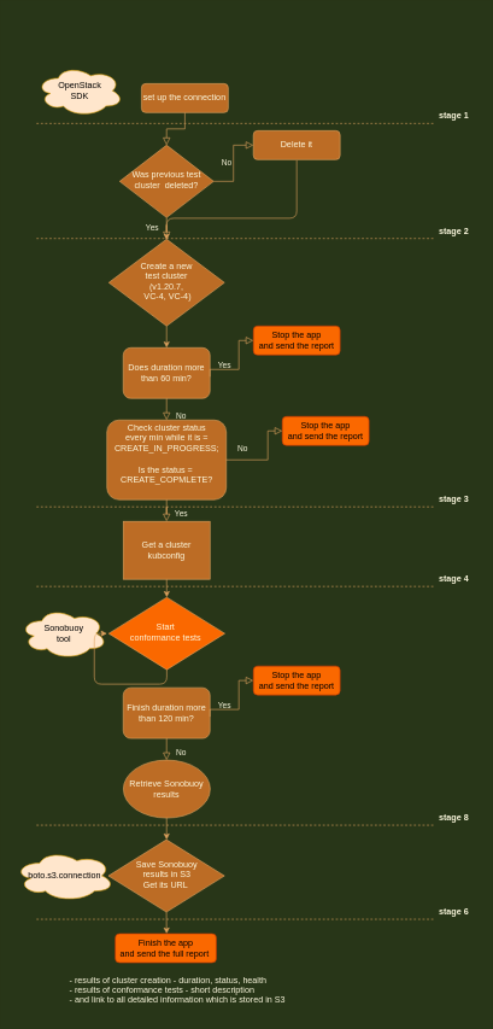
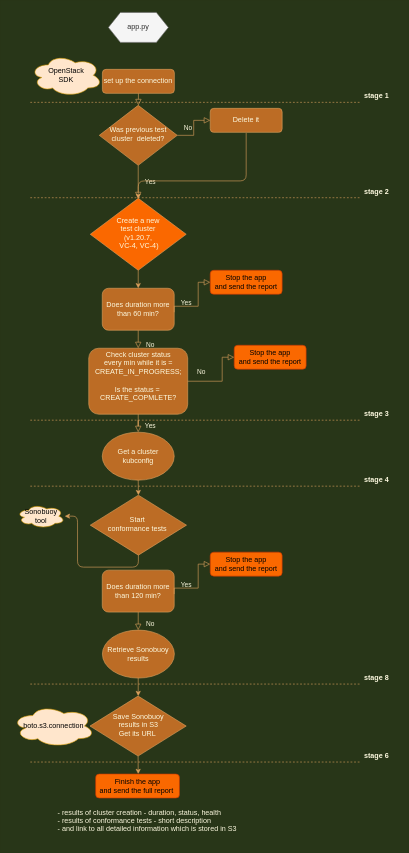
+ <mxCell id="30" value="app.py" style="shape=hexagon;perimeter=hexagonPerimeter2;whiteSpace=wrap;html=1;fixedSize=1;rounded=0;sketch=0;strokeColor=#666666;fillColor=#f5f5f5;fontColor=#333333;" vertex="1" parent="1"><mxGeometry x="180.25" y="20" width="100" height="50" as="geometry" /></mxCell>
- <mxCell id="3" value="set up the connection" style="rounded=1;whiteSpace=wrap;html=1;fontSize=12;glass=0;strokeWidth=1;shadow=0;fillColor=#BC6C25;strokeColor=#DDA15E;fontColor=#FEFAE0;" parent="1" vertex="1"><mxGeometry x="195.25" y="115" width="120" height="40" as="geometry" /></mxCell>
+ <mxCell id="3" value="set up the connection" style="rounded=1;whiteSpace=wrap;html=1;fontSize=12;glass=0;strokeWidth=1;shadow=0;fillColor=#BC6C25;strokeColor=#DDA15E;fontColor=#FEFAE0;" parent="1" vertex="1"><mxGeometry x="170.25" y="115" width="120" height="40" as="geometry" /></mxCell>
- <mxCell id="6" value="Was previous test cluster&amp;nbsp; deleted?" style="rhombus;whiteSpace=wrap;html=1;shadow=0;fontFamily=Helvetica;fontSize=12;align=center;strokeWidth=1;spacing=6;spacingTop=-4;fillColor=#BC6C25;strokeColor=#DDA15E;fontColor=#FEFAE0;" parent="1" vertex="1"><mxGeometry x="165" y="200" width="130" height="100" as="geometry" /></mxCell>
+ <mxCell id="6" value="Was previous test cluster&amp;nbsp; deleted?" style="rhombus;whiteSpace=wrap;html=1;shadow=0;fontFamily=Helvetica;fontSize=12;align=center;strokeWidth=1;spacing=6;spacingTop=-4;fillColor=#BC6C25;strokeColor=#DDA15E;fontColor=#FEFAE0;" parent="1" vertex="1"><mxGeometry x="165" y="175" width="130" height="100" as="geometry" /></mxCell>
- <mxCell id="10" value="Create a new &lt;br&gt;test cluster&lt;br&gt;(v1.20.7,&lt;br&gt;&amp;nbsp;VC-4, VC-4)" style="rhombus;whiteSpace=wrap;html=1;shadow=0;fontFamily=Helvetica;fontSize=12;align=center;strokeWidth=1;spacing=6;spacingTop=-4;fillColor=#BC6C25;strokeColor=#DDA15E;fontColor=#FEFAE0;" parent="1" vertex="1"><mxGeometry x="150" y="330" width="160" height="120" as="geometry" /></mxCell>
+ <mxCell id="10" value="Create a new &lt;br&gt;test cluster&lt;br&gt;(v1.20.7,&lt;br&gt;&amp;nbsp;VC-4, VC-4)" style="rhombus;whiteSpace=wrap;html=1;shadow=0;fontFamily=Helvetica;fontSize=12;align=center;strokeWidth=1;spacing=6;spacingTop=-4;fillColor=#fa6800;strokeColor=#DDA15E;fontColor=#FEFAE0;" parent="1" vertex="1"><mxGeometry x="150" y="330" width="160" height="120" as="geometry" /></mxCell>
- <mxCell id="16" value="Get a cluster kubconfig" style="whiteSpace=wrap;html=1;sketch=0;fontColor=#FEFAE0;strokeColor=#DDA15E;fillColor=#BC6C25;rounded=0;" vertex="1" parent="1"><mxGeometry x="170" y="720" width="120" height="80" as="geometry" /></mxCell>
+ <mxCell id="16" value="Get a cluster kubconfig" style="ellipse;whiteSpace=wrap;html=1;rounded=0;sketch=0;fontColor=#FEFAE0;strokeColor=#DDA15E;fillColor=#BC6C25;" vertex="1" parent="1"><mxGeometry x="170" y="720" width="120" height="80" as="geometry" /></mxCell>
- <mxCell id="22" value="Sonobuoy&lt;br&gt;tool" style="ellipse;shape=cloud;whiteSpace=wrap;html=1;rounded=0;sketch=0;strokeColor=#d79b00;fillColor=#ffe6cc;" vertex="1" parent="1"><mxGeometry x="27.5" y="840" width="120" height="70" as="geometry" /></mxCell>
+ <mxCell id="22" value="Sonobuoy&lt;br&gt;tool" style="ellipse;shape=cloud;whiteSpace=wrap;html=1;rounded=0;sketch=0;strokeColor=#d79b00;fillColor=#ffe6cc;" vertex="1" parent="1"><mxGeometry x="27.5" y="840" width="80" height="40" as="geometry" /></mxCell>
- <mxCell id="20" value="Start&amp;nbsp;&lt;br&gt;conformance tests&amp;nbsp;" style="rhombus;whiteSpace=wrap;html=1;shadow=0;fontFamily=Helvetica;fontSize=12;align=center;strokeWidth=1;spacing=6;spacingTop=-4;fillColor=#fa6800;strokeColor=#DDA15E;fontColor=#FEFAE0;" vertex="1" parent="1"><mxGeometry x="150" y="825" width="160.5" height="100" as="geometry" /></mxCell>
+ <mxCell id="20" value="Start&amp;nbsp;&lt;br&gt;conformance tests&amp;nbsp;" style="rhombus;whiteSpace=wrap;html=1;shadow=0;fontFamily=Helvetica;fontSize=12;align=center;strokeWidth=1;spacing=6;spacingTop=-4;fillColor=#BC6C25;strokeColor=#DDA15E;fontColor=#FEFAE0;" vertex="1" parent="1"><mxGeometry x="150" y="825" width="160.5" height="100" as="geometry" /></mxCell>
- <mxCell id="23" value="Finish duration more than 120 min?" style="rounded=1;whiteSpace=wrap;html=1;fontSize=12;glass=0;strokeWidth=1;shadow=0;fillColor=#BC6C25;strokeColor=#DDA15E;fontColor=#FEFAE0;" vertex="1" parent="1"><mxGeometry x="170" y="950" width="120" height="70" as="geometry" /></mxCell>
+ <mxCell id="23" value="Does duration more than 120 min?" style="rounded=1;whiteSpace=wrap;html=1;fontSize=12;glass=0;strokeWidth=1;shadow=0;fillColor=#BC6C25;strokeColor=#DDA15E;fontColor=#FEFAE0;" vertex="1" parent="1"><mxGeometry x="170" y="950" width="120" height="70" as="geometry" /></mxCell>
